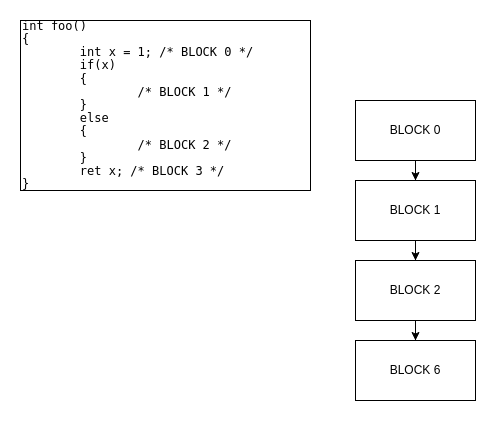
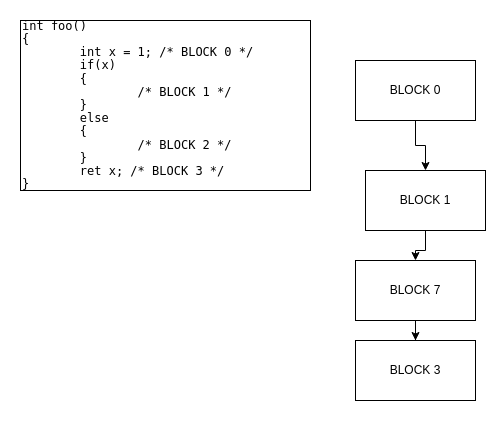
- <mxCell id="3" value="BLOCK 0" style="whiteSpace=wrap;html=1;rounded=0;" vertex="1" parent="1"><mxGeometry x="355" y="100" width="120" height="60" as="geometry" /></mxCell>
+ <mxCell id="3" value="BLOCK 0" style="whiteSpace=wrap;html=1;rounded=0;" vertex="1" parent="1"><mxGeometry x="355" y="60" width="120" height="60" as="geometry" /></mxCell>
- <mxCell id="6" value="BLOCK 1" style="whiteSpace=wrap;html=1;rounded=0;" vertex="1" parent="1"><mxGeometry x="355" y="180" width="120" height="60" as="geometry" /></mxCell>
+ <mxCell id="6" value="BLOCK 1" style="whiteSpace=wrap;html=1;rounded=0;" vertex="1" parent="1"><mxGeometry x="365" y="170" width="120" height="60" as="geometry" /></mxCell>
- <mxCell id="8" value="BLOCK 2" style="whiteSpace=wrap;html=1;rounded=0;" vertex="1" parent="1"><mxGeometry x="355" y="260" width="120" height="60" as="geometry" /></mxCell>
+ <mxCell id="8" value="BLOCK 7" style="whiteSpace=wrap;html=1;rounded=0;" vertex="1" parent="1"><mxGeometry x="355" y="260" width="120" height="60" as="geometry" /></mxCell>
- <mxCell id="9" value="BLOCK 6" style="whiteSpace=wrap;html=1;rounded=0;" vertex="1" parent="1"><mxGeometry x="355" y="340" width="120" height="60" as="geometry" /></mxCell>
+ <mxCell id="9" value="BLOCK 3" style="whiteSpace=wrap;html=1;rounded=0;" vertex="1" parent="1"><mxGeometry x="355" y="340" width="120" height="60" as="geometry" /></mxCell>
